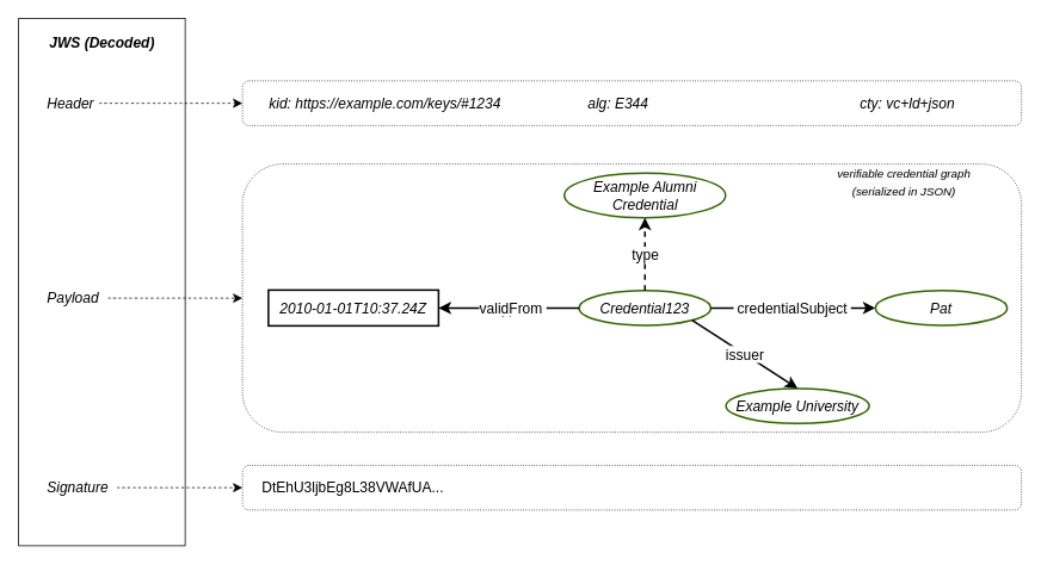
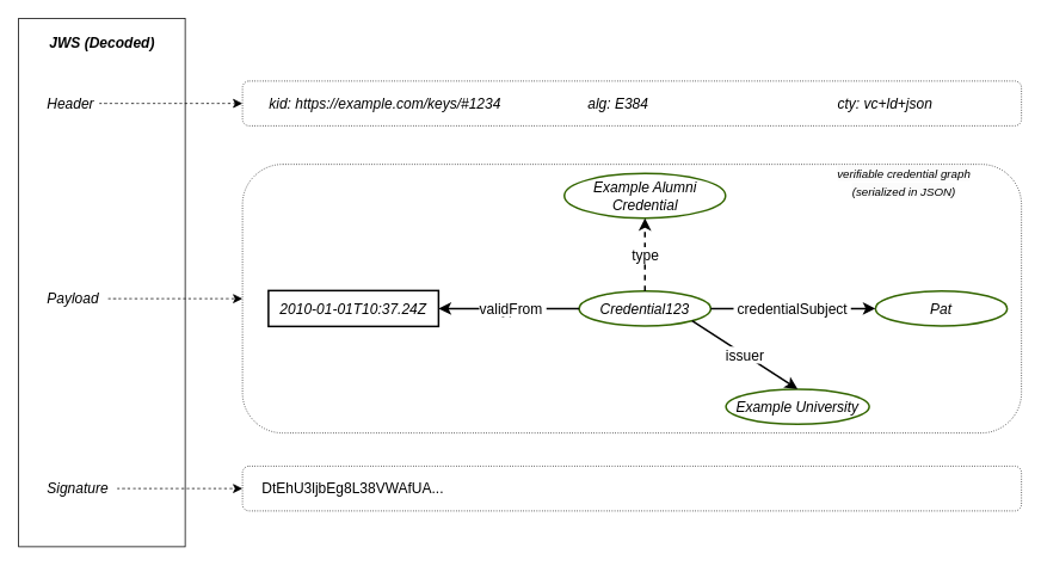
- <mxCell id="35" value="&lt;i&gt;alg: E344&lt;/i&gt;" style="text;strokeColor=none;fillColor=none;html=1;align=left;verticalAlign=middle;whiteSpace=wrap;rounded=0;fontSize=16;" parent="32" vertex="1"><mxGeometry x="384" y="10" width="160" height="30" as="geometry" /></mxCell>
+ <mxCell id="35" value="&lt;i&gt;alg: E384&lt;/i&gt;" style="text;strokeColor=none;fillColor=none;html=1;align=left;verticalAlign=middle;whiteSpace=wrap;rounded=0;fontSize=16;" parent="32" vertex="1"><mxGeometry x="384" y="10" width="160" height="30" as="geometry" /></mxCell>
- <mxCell id="36" value="&lt;i&gt;cty: vc+ld+json&lt;/i&gt;" style="text;strokeColor=none;fillColor=none;html=1;align=left;verticalAlign=middle;whiteSpace=wrap;rounded=0;fontSize=16;" parent="32" vertex="1"><mxGeometry x="688" y="10" width="160" height="30" as="geometry" /></mxCell>
+ <mxCell id="36" value="&lt;i&gt;cty: vc+ld+json&lt;/i&gt;" style="text;strokeColor=none;fillColor=none;html=1;align=left;verticalAlign=middle;whiteSpace=wrap;rounded=0;fontSize=16;" parent="32" vertex="1"><mxGeometry x="663" y="10" width="160" height="30" as="geometry" /></mxCell>
